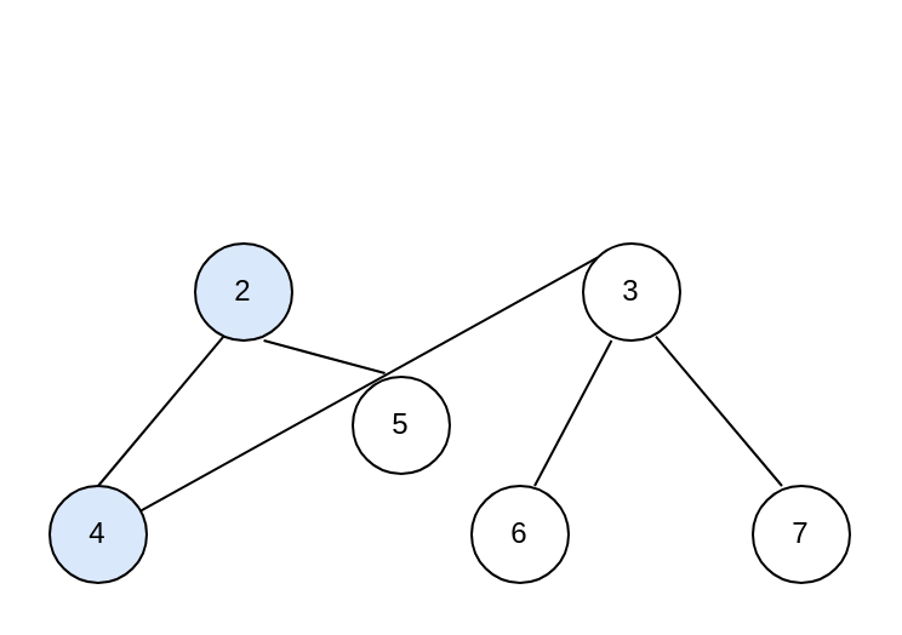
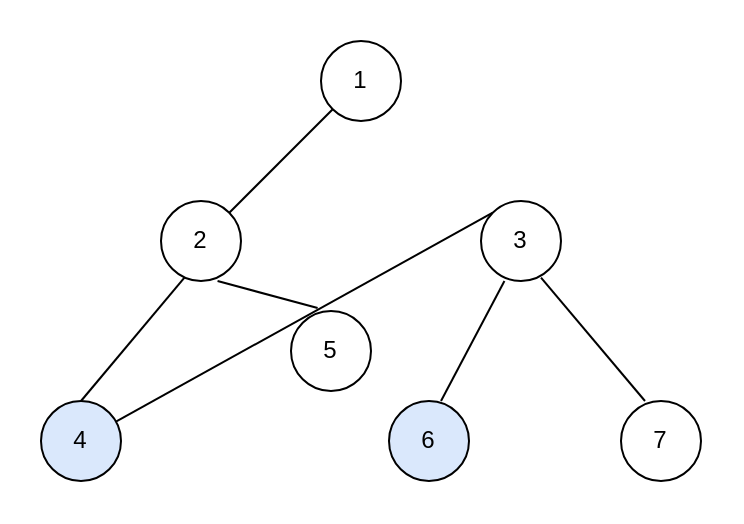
+ <mxCell id="2" value="1" style="ellipse;whiteSpace=wrap;html=1;aspect=fixed;" vertex="1" parent="1"><mxGeometry x="160" y="20" width="40" height="40" as="geometry" /></mxCell>
+ <mxCell id="3" value="" style="endArrow=none;html=1;entryX=0;entryY=1;entryDx=0;entryDy=0;exitX=1;exitY=0;exitDx=0;exitDy=0;" edge="1" parent="1" source="5" target="2"><mxGeometry width="50" height="50" relative="1" as="geometry"><mxPoint x="120" y="100" as="sourcePoint" /><mxPoint x="180" y="60" as="targetPoint" /></mxGeometry></mxCell>
- <mxCell id="5" value="2" style="ellipse;whiteSpace=wrap;html=1;aspect=fixed;fillColor=#dae8fc;" vertex="1" parent="1"><mxGeometry x="80" y="100" width="40" height="40" as="geometry" /></mxCell>
+ <mxCell id="5" value="2" style="ellipse;whiteSpace=wrap;html=1;aspect=fixed;" vertex="1" parent="1"><mxGeometry x="80" y="100" width="40" height="40" as="geometry" /></mxCell>
- <mxCell id="13" value="6" style="ellipse;whiteSpace=wrap;html=1;aspect=fixed;" vertex="1" parent="1"><mxGeometry x="194" y="200" width="40" height="40" as="geometry" /></mxCell>
+ <mxCell id="13" value="6" style="ellipse;whiteSpace=wrap;html=1;aspect=fixed;fillColor=#dae8fc;" vertex="1" parent="1"><mxGeometry x="194" y="200" width="40" height="40" as="geometry" /></mxCell>
